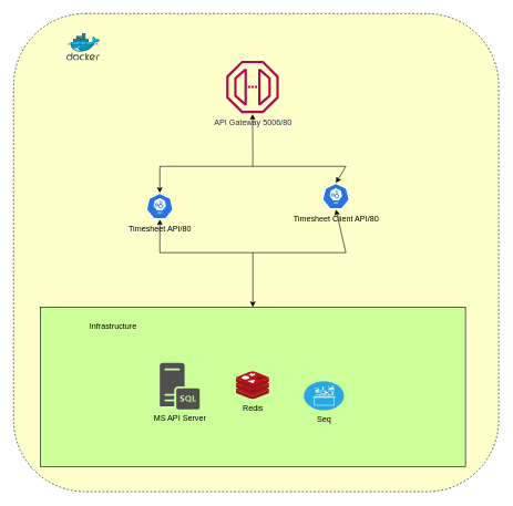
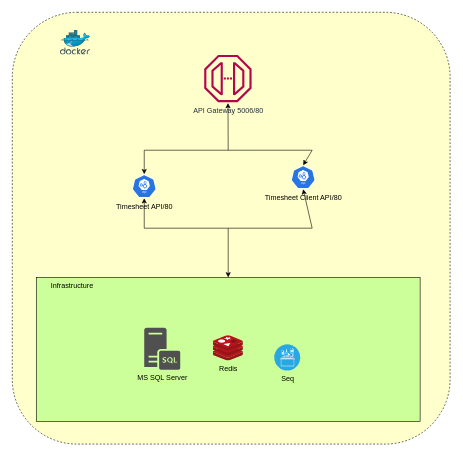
- <mxCell id="10" value="Infrastructure" style="text;html=1;strokeColor=none;fillColor=none;align=center;verticalAlign=middle;whiteSpace=wrap;rounded=0;" vertex="1" parent="1"><mxGeometry x="110" y="476" width="120" height="30" as="geometry" /></mxCell>
+ <mxCell id="10" value="Infrastructure" style="text;html=1;strokeColor=none;fillColor=none;align=center;verticalAlign=middle;whiteSpace=wrap;rounded=0;" vertex="1" parent="1"><mxGeometry x="60" y="461" width="120" height="30" as="geometry" /></mxCell>
- <mxCell id="13" value="Seq" style="fillColor=#28A8E0;verticalLabelPosition=bottom;sketch=0;html=1;strokeColor=#ffffff;verticalAlign=top;align=center;points=[[0.145,0.145,0],[0.5,0,0],[0.855,0.145,0],[1,0.5,0],[0.855,0.855,0],[0.5,1,0],[0.145,0.855,0],[0,0.5,0]];pointerEvents=1;shape=mxgraph.cisco_safe.compositeIcon;bgIcon=ellipse;resIcon=mxgraph.cisco_safe.capability.logging_reporting;labelBackgroundColor=none;fontColor=#000000;" vertex="1" parent="1"><mxGeometry x="457" y="574" width="60" height="43" as="geometry" /></mxCell>
+ <mxCell id="13" value="Seq" style="fillColor=#28A8E0;verticalLabelPosition=bottom;sketch=0;html=1;strokeColor=#ffffff;verticalAlign=top;align=center;points=[[0.145,0.145,0],[0.5,0,0],[0.855,0.145,0],[1,0.5,0],[0.855,0.855,0],[0.5,1,0],[0.145,0.855,0],[0,0.5,0]];pointerEvents=1;shape=mxgraph.cisco_safe.compositeIcon;bgIcon=ellipse;resIcon=mxgraph.cisco_safe.capability.logging_reporting;labelBackgroundColor=none;fontColor=#000000;" vertex="1" parent="1"><mxGeometry x="457" y="574" width="43" height="43" as="geometry" /></mxCell>
- <mxCell id="11" value="MS API Server" style="sketch=0;pointerEvents=1;shadow=0;dashed=0;html=1;strokeColor=none;fillColor=#505050;labelPosition=center;verticalLabelPosition=bottom;verticalAlign=top;outlineConnect=0;align=center;shape=mxgraph.office.servers.sql_server;" vertex="1" parent="1"><mxGeometry x="240" y="546" width="60" height="70" as="geometry" /></mxCell>
+ <mxCell id="11" value="MS SQL Server" style="sketch=0;pointerEvents=1;shadow=0;dashed=0;html=1;strokeColor=none;fillColor=#505050;labelPosition=center;verticalLabelPosition=bottom;verticalAlign=top;outlineConnect=0;align=center;shape=mxgraph.office.servers.sql_server;" vertex="1" parent="1"><mxGeometry x="240" y="546" width="60" height="70" as="geometry" /></mxCell>
